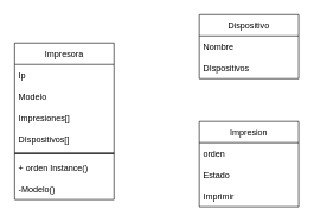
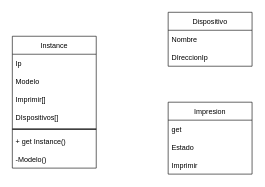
- <mxCell id="2" value="Impresora" style="swimlane;fontStyle=0;childLayout=stackLayout;horizontal=1;startSize=30;horizontalStack=0;resizeParent=1;resizeParentMax=0;resizeLast=0;collapsible=1;marginBottom=0;" vertex="1" parent="1"><mxGeometry x="20" y="60" width="140" height="220" as="geometry" /></mxCell>
+ <mxCell id="2" value="Instance" style="swimlane;fontStyle=0;childLayout=stackLayout;horizontal=1;startSize=30;horizontalStack=0;resizeParent=1;resizeParentMax=0;resizeLast=0;collapsible=1;marginBottom=0;" vertex="1" parent="1"><mxGeometry x="20" y="60" width="140" height="220" as="geometry" /></mxCell>
- <mxCell id="12" value="DIspositivos" style="text;strokeColor=none;fillColor=none;align=left;verticalAlign=middle;spacingLeft=4;spacingRight=4;overflow=hidden;points=[[0,0.5],[1,0.5]];portConstraint=eastwest;rotatable=0;" vertex="1" parent="10"><mxGeometry y="60" width="140" height="30" as="geometry" /></mxCell>
+ <mxCell id="12" value="DIreccionIp" style="text;strokeColor=none;fillColor=none;align=left;verticalAlign=middle;spacingLeft=4;spacingRight=4;overflow=hidden;points=[[0,0.5],[1,0.5]];portConstraint=eastwest;rotatable=0;" vertex="1" parent="10"><mxGeometry y="60" width="140" height="30" as="geometry" /></mxCell>
- <mxCell id="5" value="Impresiones[]" style="text;strokeColor=none;fillColor=none;align=left;verticalAlign=middle;spacingLeft=4;spacingRight=4;overflow=hidden;points=[[0,0.5],[1,0.5]];portConstraint=eastwest;rotatable=0;" vertex="1" parent="2"><mxGeometry y="90" width="140" height="30" as="geometry" /></mxCell>
+ <mxCell id="5" value="Imprimir[]" style="text;strokeColor=none;fillColor=none;align=left;verticalAlign=middle;spacingLeft=4;spacingRight=4;overflow=hidden;points=[[0,0.5],[1,0.5]];portConstraint=eastwest;rotatable=0;" vertex="1" parent="2"><mxGeometry y="90" width="140" height="30" as="geometry" /></mxCell>
- <mxCell id="14" value="orden" style="text;strokeColor=none;fillColor=none;align=left;verticalAlign=middle;spacingLeft=4;spacingRight=4;overflow=hidden;points=[[0,0.5],[1,0.5]];portConstraint=eastwest;rotatable=0;" vertex="1" parent="13"><mxGeometry y="30" width="140" height="30" as="geometry" /></mxCell>
+ <mxCell id="14" value="get" style="text;strokeColor=none;fillColor=none;align=left;verticalAlign=middle;spacingLeft=4;spacingRight=4;overflow=hidden;points=[[0,0.5],[1,0.5]];portConstraint=eastwest;rotatable=0;" vertex="1" parent="13"><mxGeometry y="30" width="140" height="30" as="geometry" /></mxCell>
- <mxCell id="8" value="+ orden Instance()" style="text;strokeColor=none;fillColor=none;align=left;verticalAlign=middle;spacingLeft=4;spacingRight=4;overflow=hidden;points=[[0,0.5],[1,0.5]];portConstraint=eastwest;rotatable=0;" vertex="1" parent="2"><mxGeometry y="160" width="140" height="30" as="geometry" /></mxCell>
+ <mxCell id="8" value="+ get Instance()" style="text;strokeColor=none;fillColor=none;align=left;verticalAlign=middle;spacingLeft=4;spacingRight=4;overflow=hidden;points=[[0,0.5],[1,0.5]];portConstraint=eastwest;rotatable=0;" vertex="1" parent="2"><mxGeometry y="160" width="140" height="30" as="geometry" /></mxCell>
